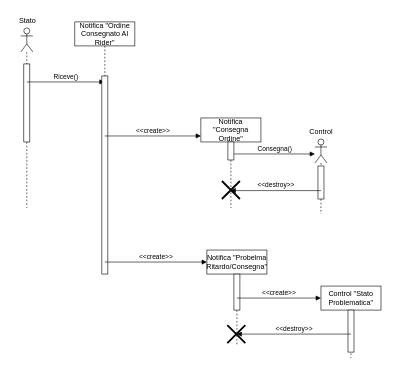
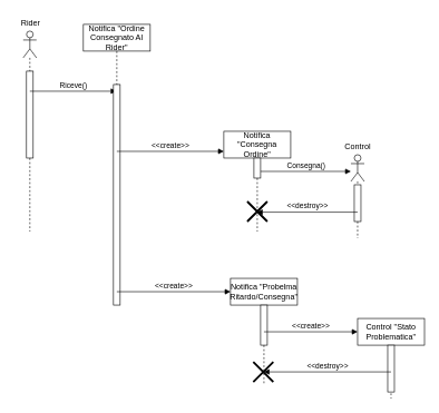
- <mxCell id="4" value="Stato" style="text;html=1;align=center;verticalAlign=middle;resizable=0;points=[];autosize=1;strokeColor=none;fillColor=none;" parent="1" vertex="1"><mxGeometry x="20" y="20" width="50" height="30" as="geometry" /></mxCell>
+ <mxCell id="4" value="Rider" style="text;html=1;align=center;verticalAlign=middle;resizable=0;points=[];autosize=1;strokeColor=none;fillColor=none;" parent="1" vertex="1"><mxGeometry x="20" y="20" width="50" height="30" as="geometry" /></mxCell>
